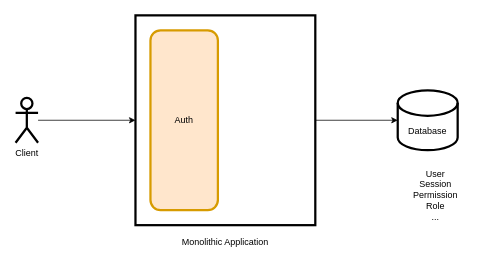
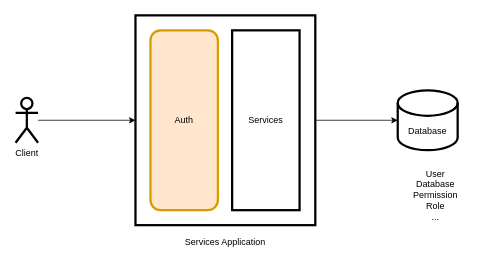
+ <mxCell id="5" value="Services" style="rounded=0;whiteSpace=wrap;html=1;strokeWidth=3;" parent="1" vertex="1"><mxGeometry x="309" y="40" width="90" height="240" as="geometry" /></mxCell>
- <mxCell id="7" value="User&lt;br&gt;Session&lt;br&gt;Permission&lt;br&gt;Role&lt;br&gt;..." style="text;html=1;strokeColor=none;fillColor=none;align=center;verticalAlign=middle;whiteSpace=wrap;rounded=0;movable=0;resizable=0;rotatable=0;deletable=0;editable=0;connectable=0;" parent="1" vertex="1"><mxGeometry x="542.5" y="220" width="75" height="80" as="geometry" /></mxCell>
+ <mxCell id="7" value="User&lt;br&gt;Database&lt;br&gt;Permission&lt;br&gt;Role&lt;br&gt;..." style="text;html=1;strokeColor=none;fillColor=none;align=center;verticalAlign=middle;whiteSpace=wrap;rounded=0;movable=0;resizable=0;rotatable=0;deletable=0;editable=0;connectable=0;" parent="1" vertex="1"><mxGeometry x="542.5" y="220" width="75" height="80" as="geometry" /></mxCell>
- <mxCell id="10" value="Monolithic Application" style="text;html=1;strokeColor=none;fillColor=none;align=center;verticalAlign=middle;whiteSpace=wrap;rounded=0;" parent="1" vertex="1"><mxGeometry x="229" y="313" width="142" height="20" as="geometry" /></mxCell>
+ <mxCell id="10" value="Services Application" style="text;html=1;strokeColor=none;fillColor=none;align=center;verticalAlign=middle;whiteSpace=wrap;rounded=0;" parent="1" vertex="1"><mxGeometry x="229" y="313" width="142" height="20" as="geometry" /></mxCell>
